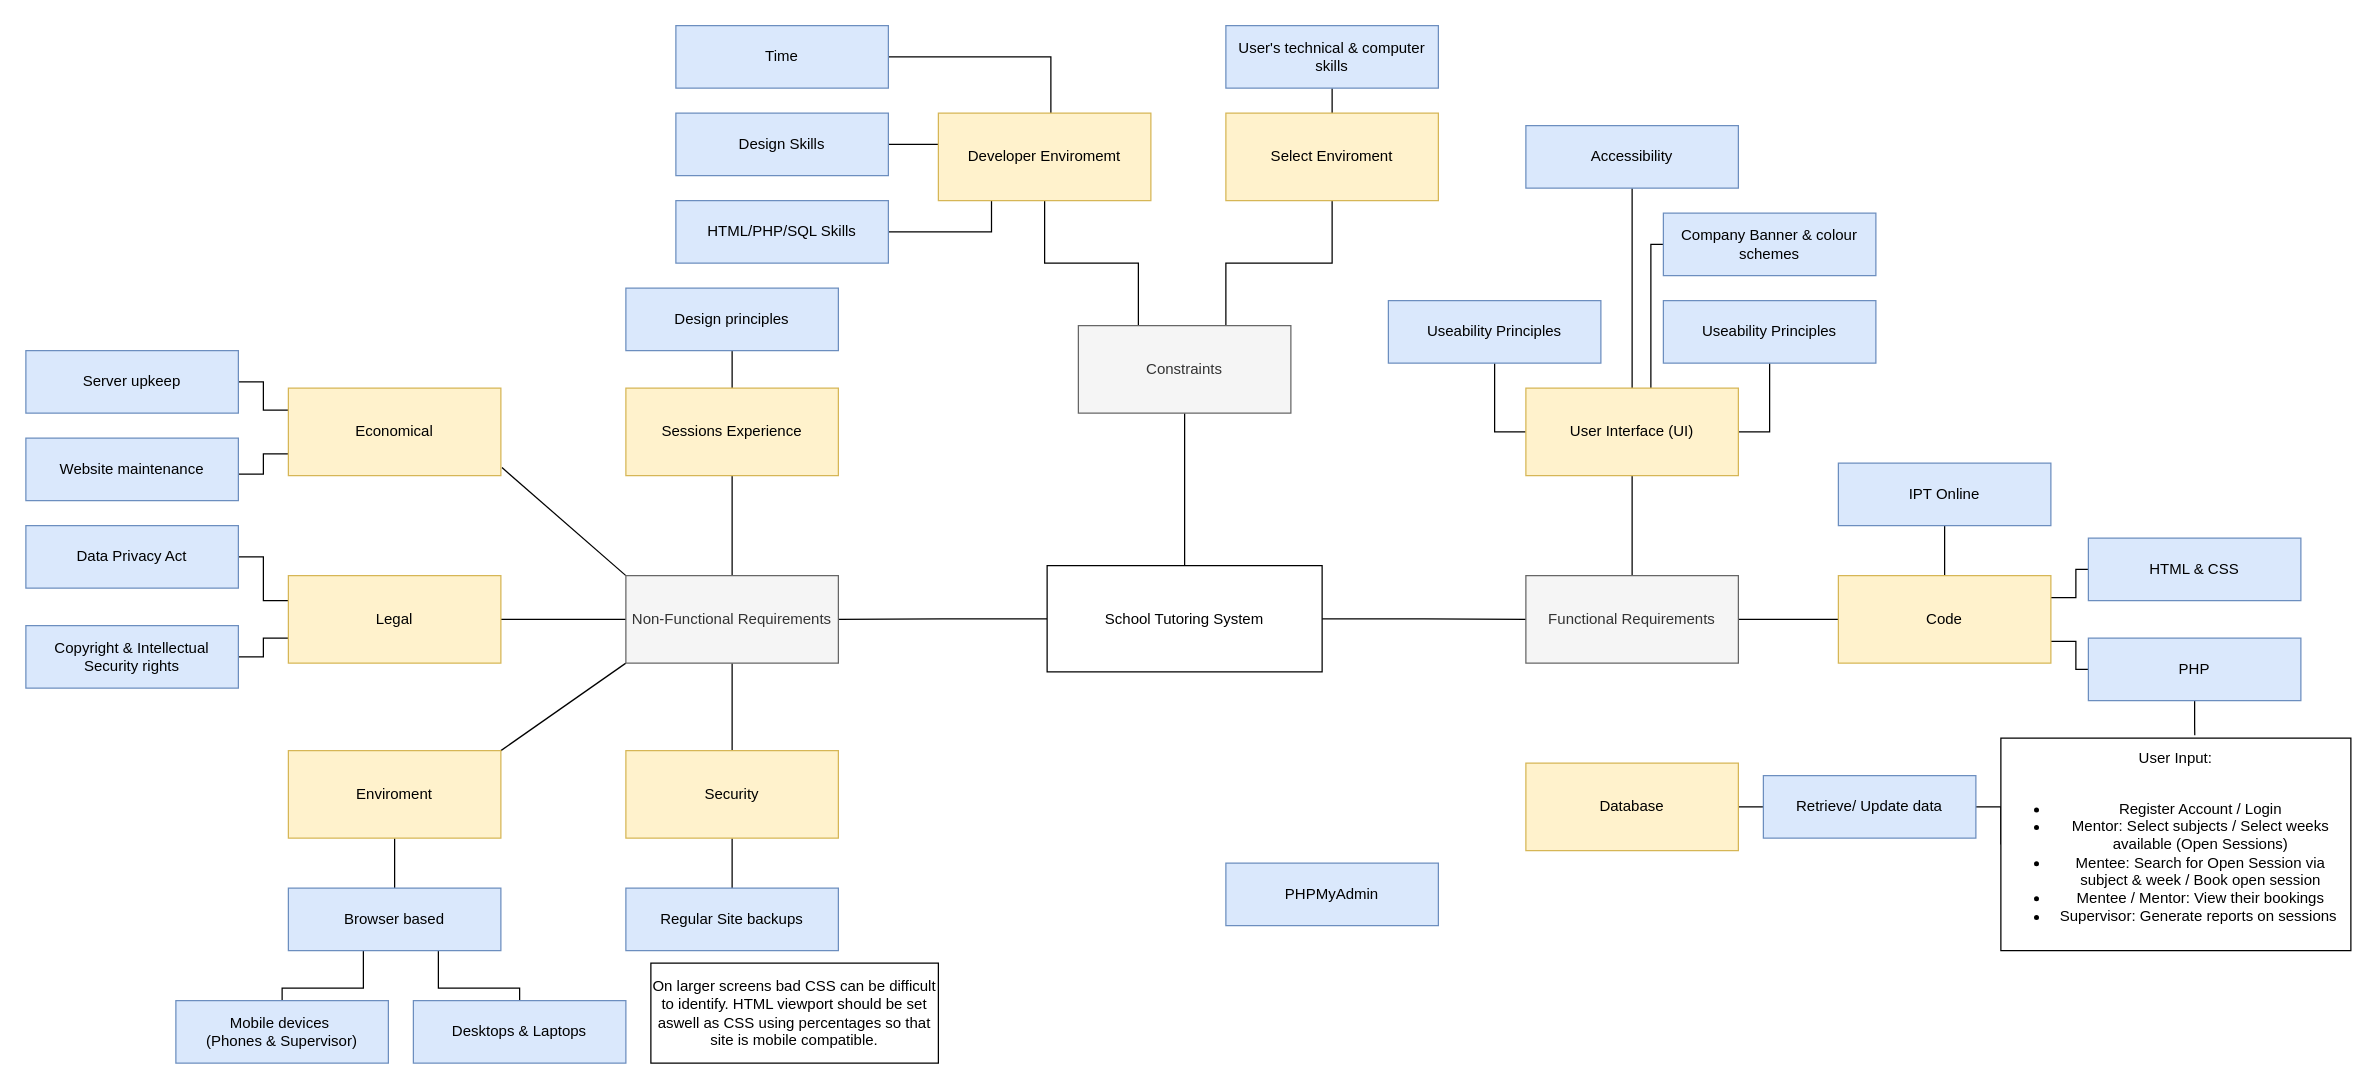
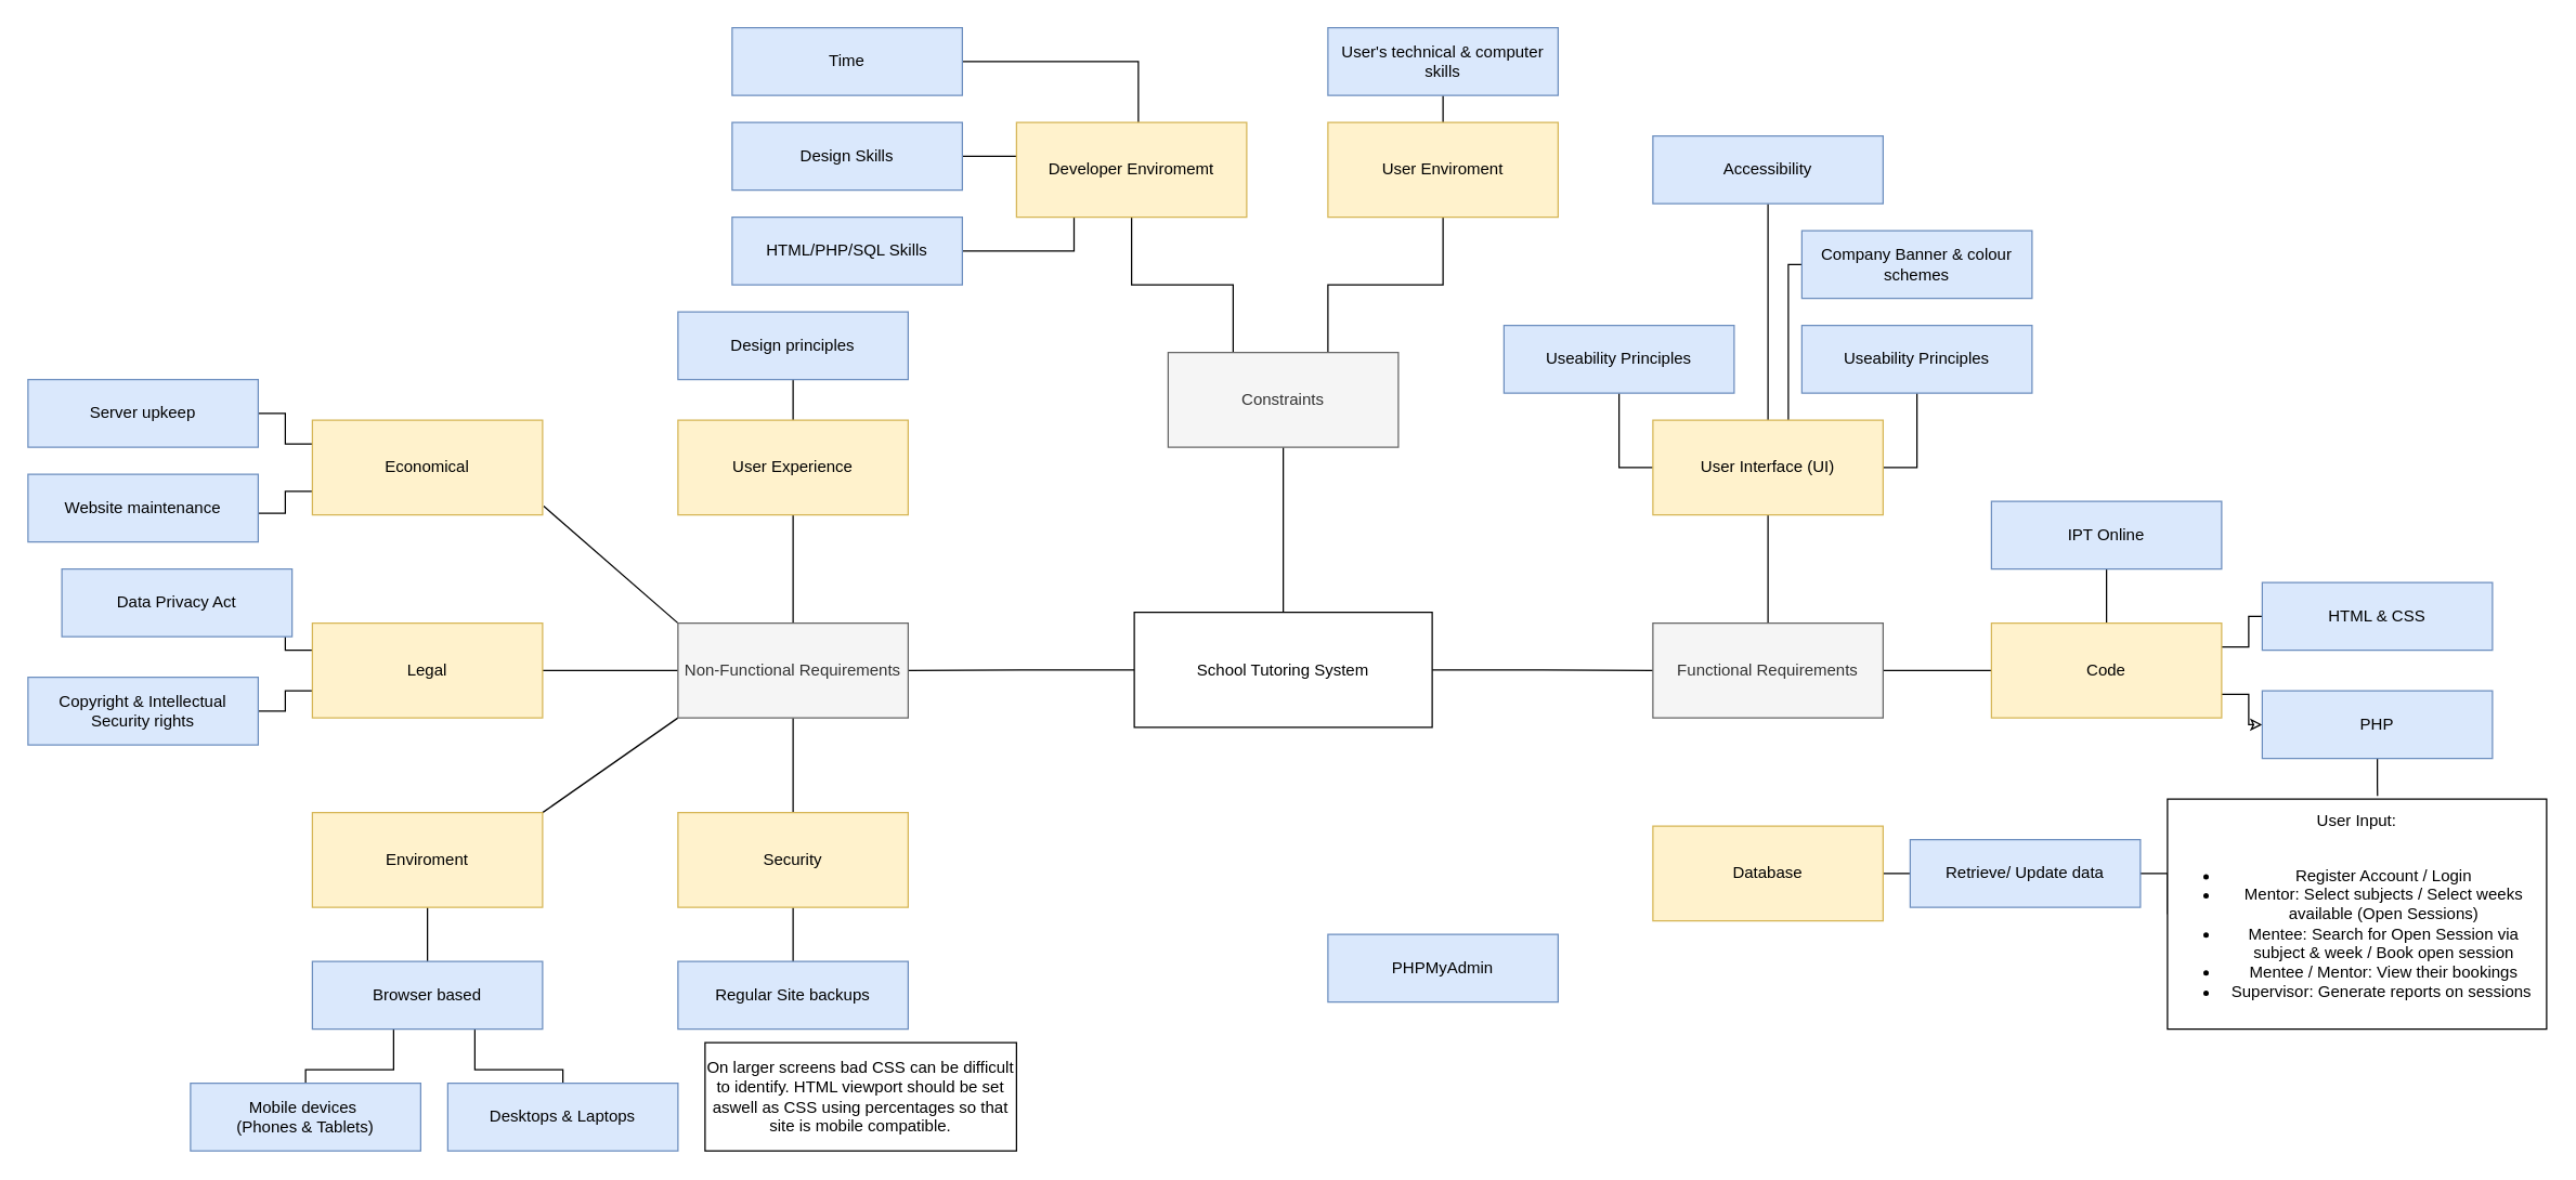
- <mxCell id="10" value="Select Enviroment" style="rounded=0;whiteSpace=wrap;html=1;fillColor=#fff2cc;strokeColor=#d6b656;" parent="1" vertex="1"><mxGeometry x="980" y="90" width="170" height="70" as="geometry" /></mxCell>
+ <mxCell id="10" value="User Enviroment" style="rounded=0;whiteSpace=wrap;html=1;fillColor=#fff2cc;strokeColor=#d6b656;" parent="1" vertex="1"><mxGeometry x="980" y="90" width="170" height="70" as="geometry" /></mxCell>
- <mxCell id="29" value="Sessions Experience" style="rounded=0;whiteSpace=wrap;html=1;fillColor=#fff2cc;strokeColor=#d6b656;" parent="1" vertex="1"><mxGeometry x="500" y="310" width="170" height="70" as="geometry" /></mxCell>
+ <mxCell id="29" value="User Experience" style="rounded=0;whiteSpace=wrap;html=1;fillColor=#fff2cc;strokeColor=#d6b656;" parent="1" vertex="1"><mxGeometry x="500" y="310" width="170" height="70" as="geometry" /></mxCell>
- <mxCell id="46" value="Data Privacy Act" style="rounded=0;whiteSpace=wrap;html=1;fillColor=#dae8fc;strokeColor=#6c8ebf;" parent="1" vertex="1"><mxGeometry x="20" y="420" width="170" height="50" as="geometry" /></mxCell>
+ <mxCell id="46" value="Data Privacy Act" style="rounded=0;whiteSpace=wrap;html=1;fillColor=#dae8fc;strokeColor=#6c8ebf;" parent="1" vertex="1"><mxGeometry x="45" y="420" width="170" height="50" as="geometry" /></mxCell>
- <mxCell id="59" style="edgeStyle=orthogonalEdgeStyle;rounded=0;orthogonalLoop=1;jettySize=auto;html=1;exitX=1;exitY=0.75;exitDx=0;exitDy=0;endArrow=none;endFill=0;" parent="1" source="60" target="71" edge="1"><mxGeometry relative="1" as="geometry" /></mxCell>
+ <mxCell id="59" style="edgeStyle=orthogonalEdgeStyle;rounded=0;orthogonalLoop=1;jettySize=auto;html=1;exitX=1;exitY=0.75;exitDx=0;exitDy=0;endArrow=classic;endFill=0;" parent="1" source="60" target="71" edge="1"><mxGeometry relative="1" as="geometry" /></mxCell>
- <mxCell id="44" value="Mobile devices&amp;nbsp;&lt;br&gt;(Phones &amp;amp; Supervisor)" style="rounded=0;whiteSpace=wrap;html=1;fillColor=#dae8fc;strokeColor=#6c8ebf;" parent="1" vertex="1"><mxGeometry x="140" y="800" width="170" height="50" as="geometry" /></mxCell>
+ <mxCell id="44" value="Mobile devices&amp;nbsp;&lt;br&gt;(Phones &amp;amp; Tablets)" style="rounded=0;whiteSpace=wrap;html=1;fillColor=#dae8fc;strokeColor=#6c8ebf;" parent="1" vertex="1"><mxGeometry x="140" y="800" width="170" height="50" as="geometry" /></mxCell>
